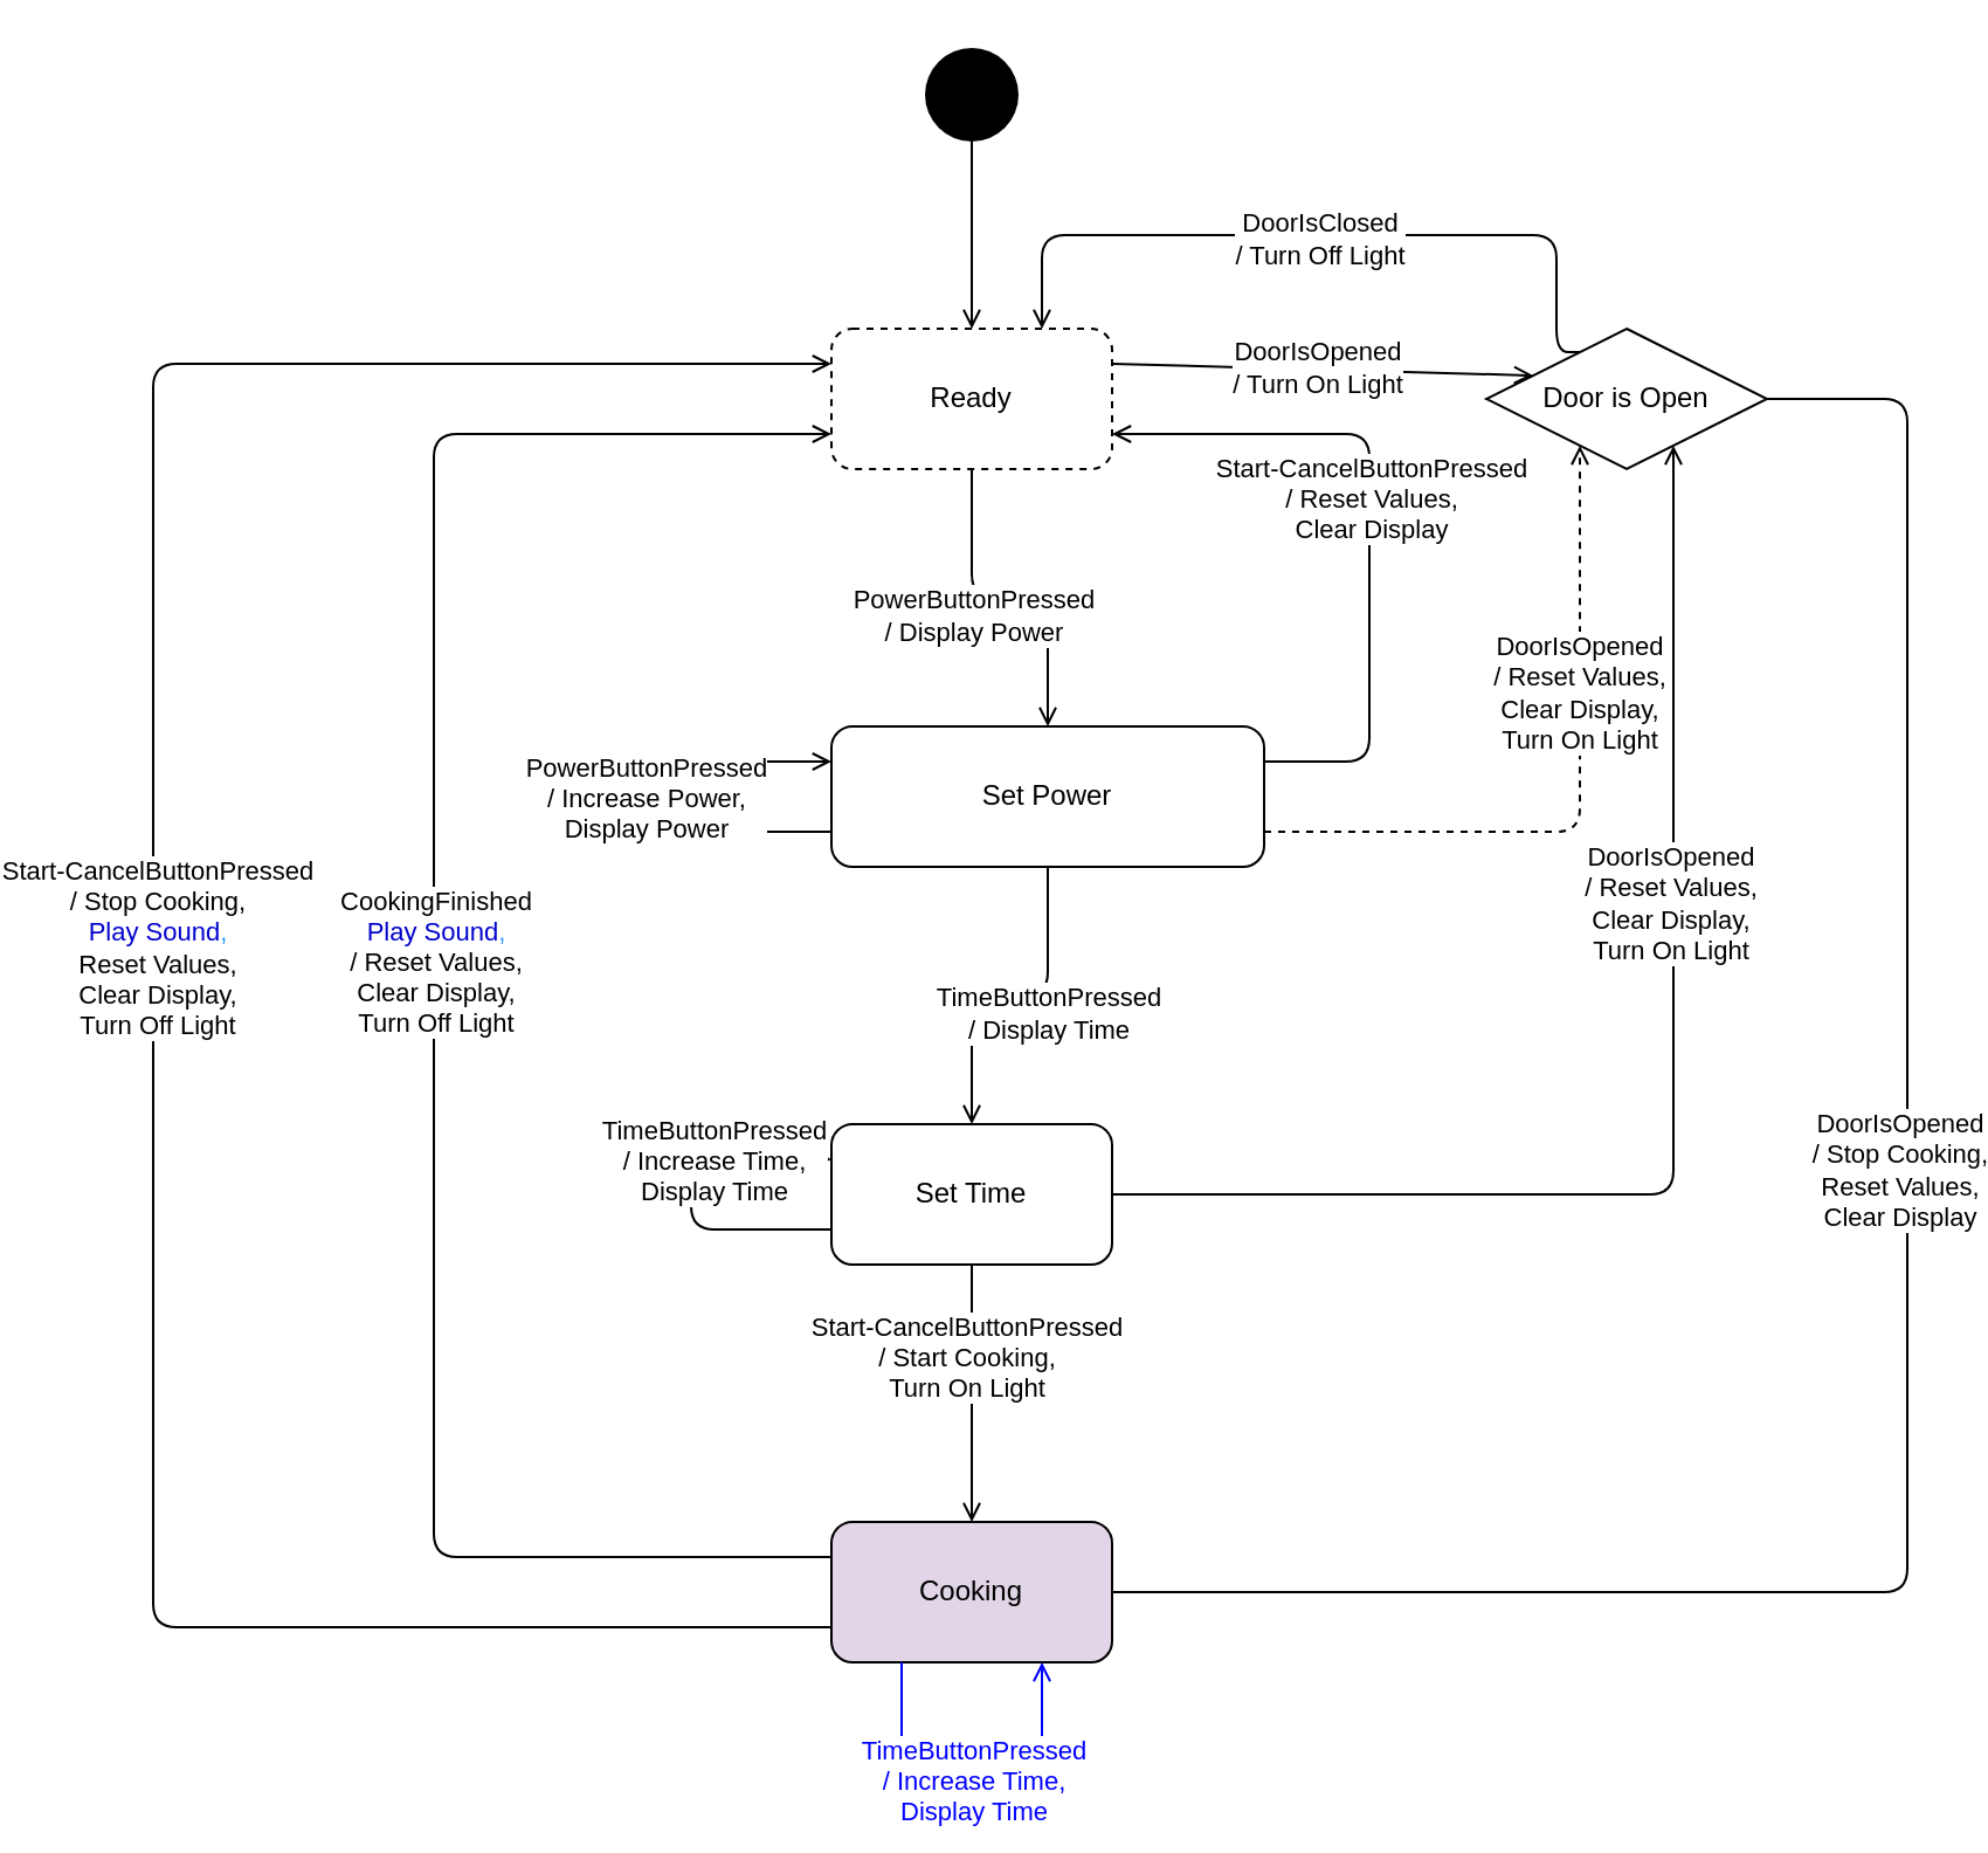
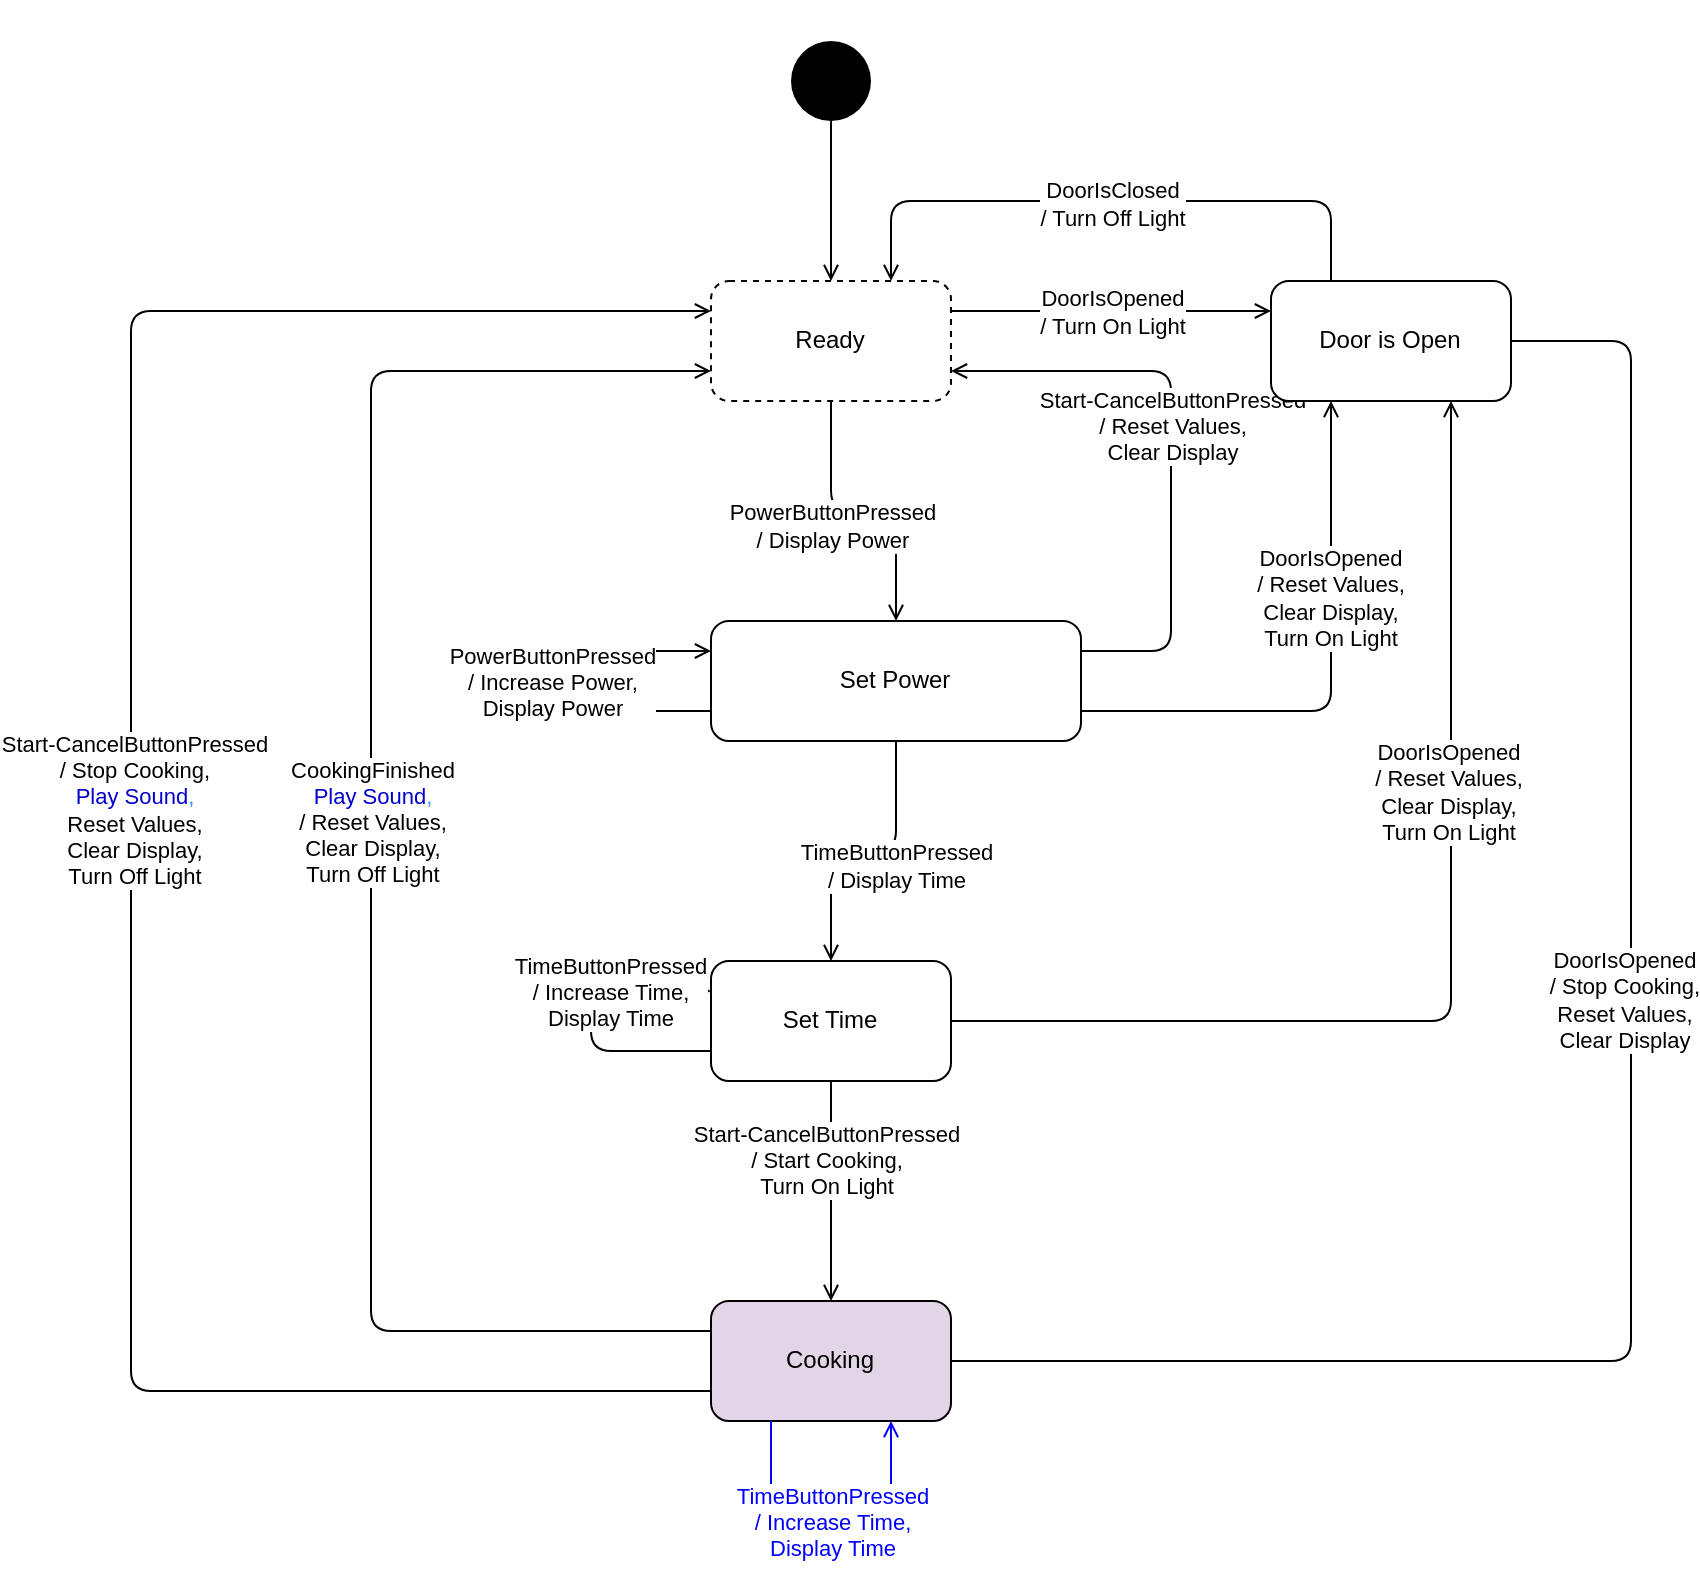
- <mxCell id="30" value="Door is Open" style="rhombus;whiteSpace=wrap;html=1;" parent="1" vertex="1"><mxGeometry x="590" y="140" width="120" height="60" as="geometry" /></mxCell>
+ <mxCell id="30" value="Door is Open" style="rounded=1;whiteSpace=wrap;html=1;" parent="1" vertex="1"><mxGeometry x="590" y="140" width="120" height="60" as="geometry" /></mxCell>
- <mxCell id="13" style="edgeStyle=orthogonalEdgeStyle;html=1;exitX=1;exitY=0.75;exitDx=0;exitDy=0;entryX=0.25;entryY=1;entryDx=0;entryDy=0;endArrow=open;endFill=0;dashed=1;" parent="1" source="15" target="30" edge="1"><mxGeometry relative="1" as="geometry" /></mxCell>
+ <mxCell id="13" style="edgeStyle=orthogonalEdgeStyle;html=1;exitX=1;exitY=0.75;exitDx=0;exitDy=0;entryX=0.25;entryY=1;entryDx=0;entryDy=0;endArrow=open;endFill=0;" parent="1" source="15" target="30" edge="1"><mxGeometry relative="1" as="geometry" /></mxCell>
